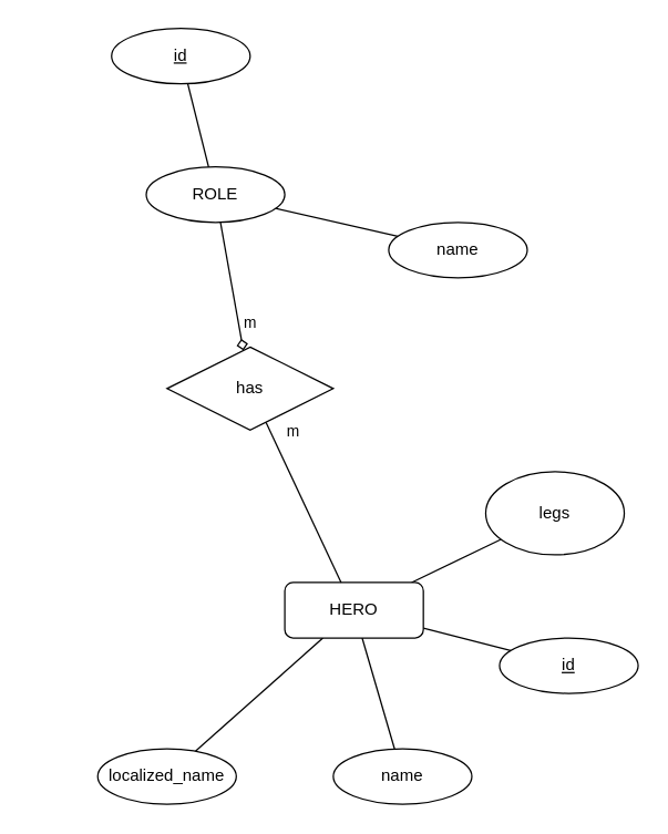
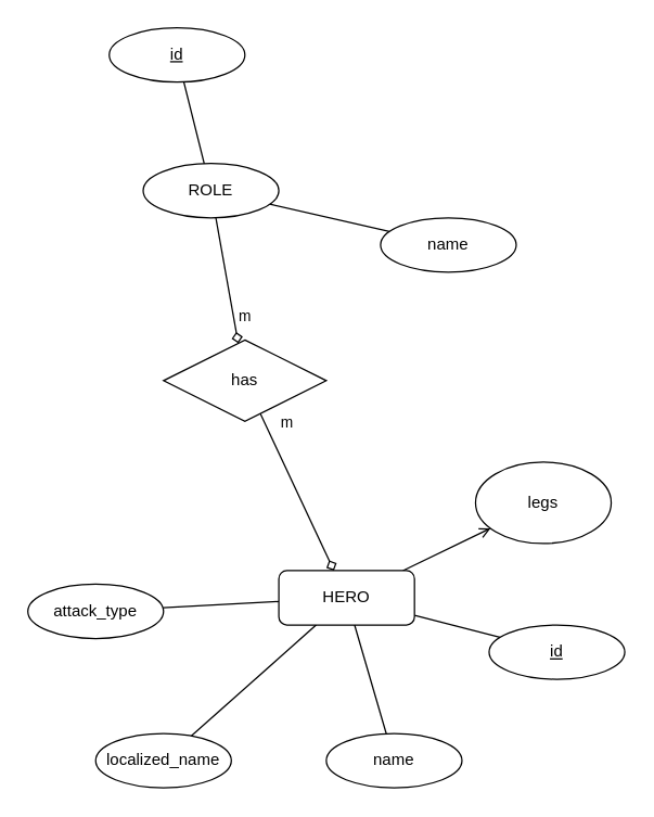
- <mxCell id="2" style="rounded=0;orthogonalLoop=1;jettySize=auto;html=1;endArrow=none;endFill=0;" edge="1" parent="1" source="7" target="12"><mxGeometry relative="1" as="geometry" /></mxCell>
+ <mxCell id="2" style="rounded=0;orthogonalLoop=1;jettySize=auto;html=1;endArrow=open;endFill=0;" edge="1" parent="1" source="7" target="12"><mxGeometry relative="1" as="geometry" /></mxCell>
- <mxCell id="20" style="rounded=0;orthogonalLoop=1;jettySize=auto;html=1;endArrow=none;endFill=0;" edge="1" parent="1" source="22" target="7"><mxGeometry relative="1" as="geometry" /></mxCell>
+ <mxCell id="20" style="rounded=0;orthogonalLoop=1;jettySize=auto;html=1;endArrow=diamond;endFill=0;" edge="1" parent="1" source="22" target="7"><mxGeometry relative="1" as="geometry" /></mxCell>
+ <mxCell id="6" style="rounded=0;orthogonalLoop=1;jettySize=auto;html=1;endArrow=none;endFill=0;" edge="1" parent="1" source="7" target="11"><mxGeometry relative="1" as="geometry" /></mxCell>
+ <mxCell id="11" value="attack_type" style="ellipse;whiteSpace=wrap;html=1;align=center;" vertex="1" parent="1"><mxGeometry x="20" y="430" width="100" height="40" as="geometry" /></mxCell>
